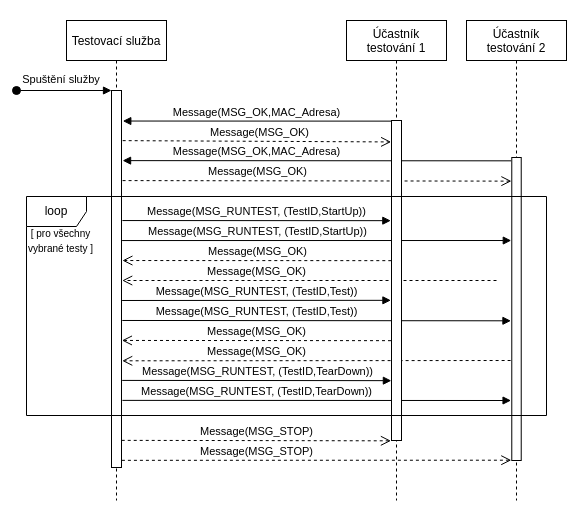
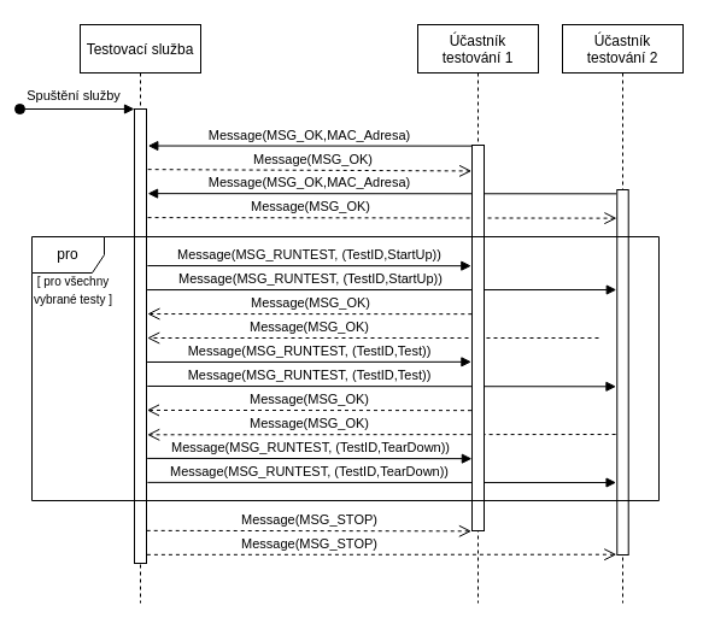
- <mxCell id="26" value="loop" style="shape=umlFrame;whiteSpace=wrap;html=1;" parent="1" vertex="1"><mxGeometry x="26" y="196" width="520" height="219" as="geometry" /></mxCell>
+ <mxCell id="26" value="pro" style="shape=umlFrame;whiteSpace=wrap;html=1;" parent="1" vertex="1"><mxGeometry x="26" y="196" width="520" height="219" as="geometry" /></mxCell>
